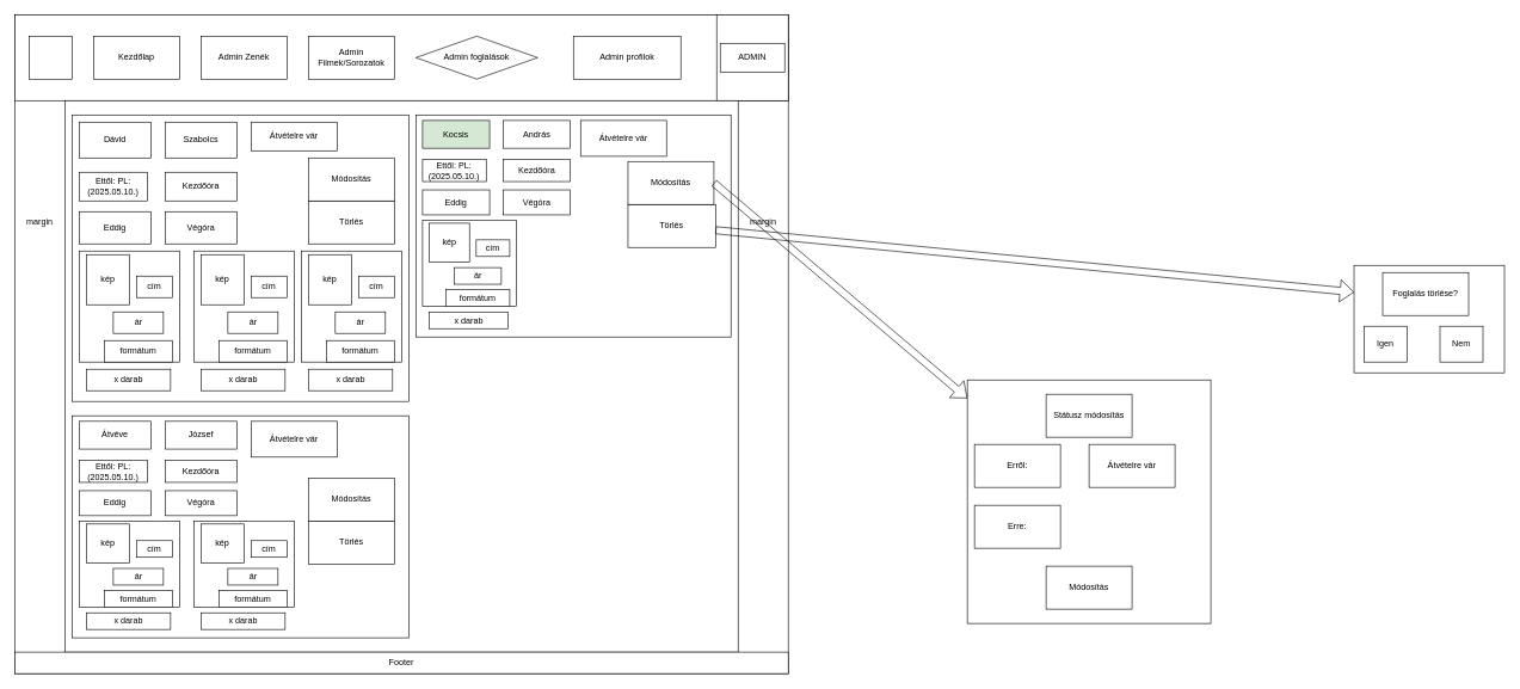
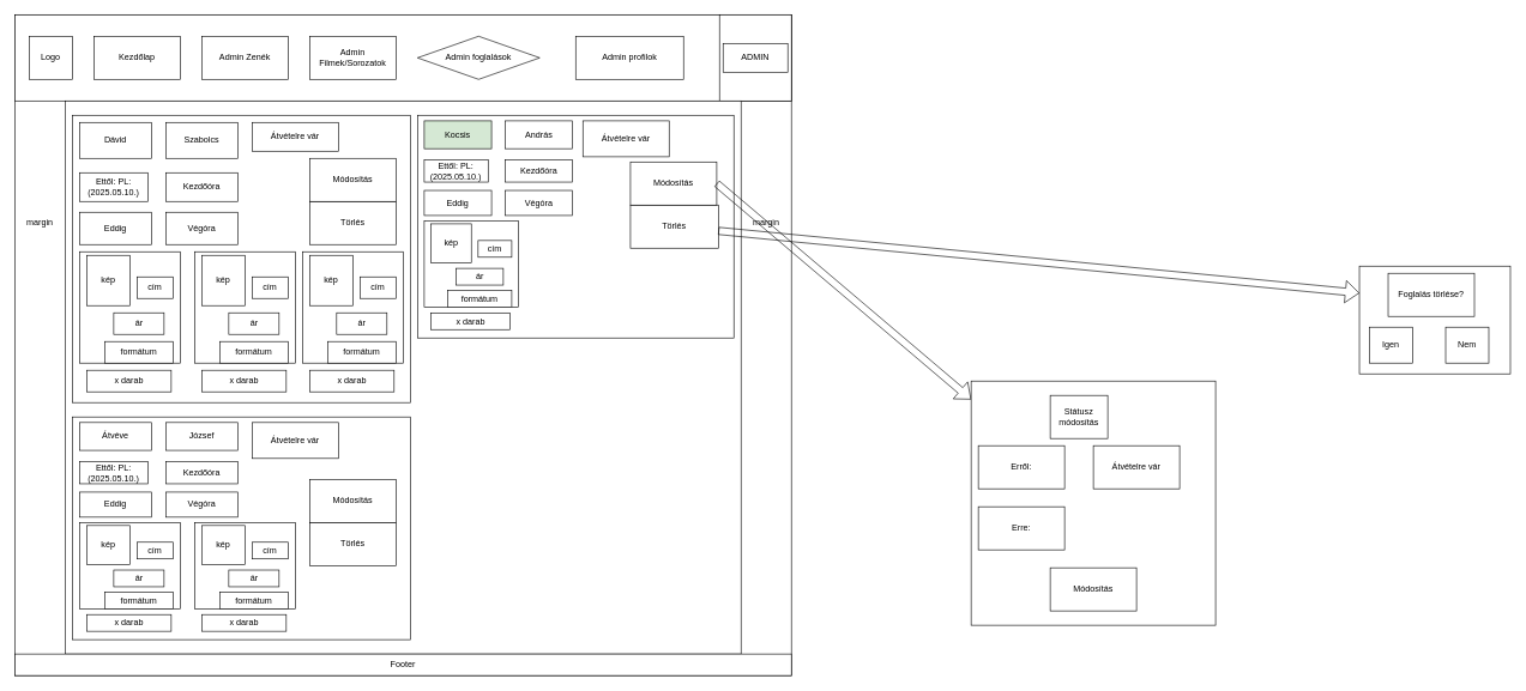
+ <mxCell id="11" value="&lt;div&gt;Logo&lt;/div&gt;" style="text;html=1;align=center;verticalAlign=middle;whiteSpace=wrap;rounded=0;" vertex="1" parent="1"><mxGeometry x="40" y="50" width="60" height="60" as="geometry" /></mxCell>
- <mxCell id="97" value="Státusz módosítás" style="rounded=0;whiteSpace=wrap;html=1;" vertex="1" parent="1"><mxGeometry x="1460" y="550" width="120" height="60" as="geometry" /></mxCell>
+ <mxCell id="97" value="Státusz módosítás" style="rounded=0;whiteSpace=wrap;html=1;" vertex="1" parent="1"><mxGeometry x="1460" y="550" width="80" height="60" as="geometry" /></mxCell>
